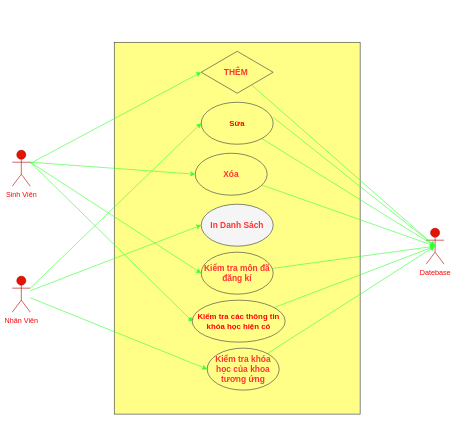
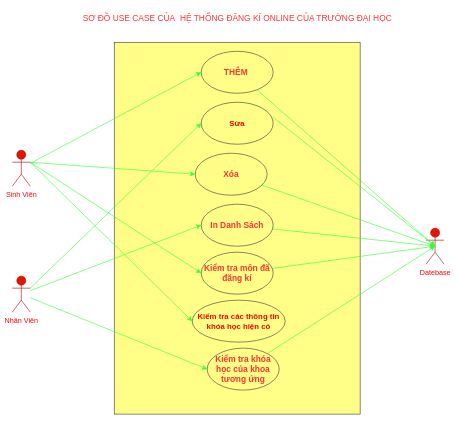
+ <mxCell id="20" value="SƠ ĐỒ USE CASE CỦA&amp;nbsp; HỆ THỐNG ĐĂNG KÍ ONLINE CỦA TRƯỜNG ĐẠI HỌC" style="text;html=1;align=center;verticalAlign=middle;resizable=0;points=[];autosize=1;strokeColor=none;fillColor=none;fontSize=14;fontColor=#FF3333;" parent="1" vertex="1"><mxGeometry x="130" y="20" width="530" height="20" as="geometry" /></mxCell>
- <mxCell id="14" value="&lt;font color=&quot;#ff3333&quot;&gt;&lt;span style=&quot;font-size: 14px&quot;&gt;&lt;b&gt;THÊM&amp;nbsp;&lt;/b&gt;&lt;/span&gt;&lt;/font&gt;" style="rhombus;whiteSpace=wrap;html=1;fontSize=13;fillColor=#ffff88;strokeColor=#36393d;" parent="1" vertex="1"><mxGeometry x="335" y="85" width="120" height="70" as="geometry" /></mxCell>
+ <mxCell id="14" value="&lt;font color=&quot;#ff3333&quot;&gt;&lt;span style=&quot;font-size: 14px&quot;&gt;&lt;b&gt;THÊM&amp;nbsp;&lt;/b&gt;&lt;/span&gt;&lt;/font&gt;" style="ellipse;whiteSpace=wrap;html=1;fontSize=13;fillColor=#ffff88;strokeColor=#36393d;" parent="1" vertex="1"><mxGeometry x="335" y="85" width="120" height="70" as="geometry" /></mxCell>
- <mxCell id="13" style="edgeStyle=none;html=1;fontSize=14;fontColor=#FF3333;strokeColor=#33FF33;entryX=0.5;entryY=0.5;entryDx=0;entryDy=0;entryPerimeter=0;endArrow=open;" parent="1" source="14" target="12" edge="1"><mxGeometry relative="1" as="geometry"><mxPoint x="550" y="180" as="targetPoint" /></mxGeometry></mxCell>
+ <mxCell id="13" style="edgeStyle=none;html=1;fontSize=14;fontColor=#FF3333;strokeColor=#33FF33;entryX=0.5;entryY=0.5;entryDx=0;entryDy=0;entryPerimeter=0;" parent="1" source="14" target="12" edge="1"><mxGeometry relative="1" as="geometry"><mxPoint x="550" y="180" as="targetPoint" /></mxGeometry></mxCell>
- <mxCell id="16" style="edgeStyle=none;html=1;entryX=0.5;entryY=0.5;entryDx=0;entryDy=0;entryPerimeter=0;fontSize=14;fontColor=#FF3333;strokeColor=#33FF33;" parent="1" source="17" target="12" edge="1"><mxGeometry relative="1" as="geometry" /></mxCell>
- <mxCell id="22" value="&lt;font color=&quot;#ff3333&quot;&gt;&lt;span style=&quot;font-size: 14px&quot;&gt;&lt;b&gt;In Danh Sách&lt;/b&gt;&lt;/span&gt;&lt;/font&gt;" style="ellipse;whiteSpace=wrap;html=1;fontSize=13;fillColor=#f5f5f5;strokeColor=#36393d;" parent="1" vertex="1"><mxGeometry x="335" y="340" width="120" height="70" as="geometry" /></mxCell>
+ <mxCell id="22" value="&lt;font color=&quot;#ff3333&quot;&gt;&lt;span style=&quot;font-size: 14px&quot;&gt;&lt;b&gt;In Danh Sách&lt;/b&gt;&lt;/span&gt;&lt;/font&gt;" style="ellipse;whiteSpace=wrap;html=1;fontSize=13;fillColor=#ffff88;strokeColor=#36393d;" parent="1" vertex="1"><mxGeometry x="335" y="340" width="120" height="70" as="geometry" /></mxCell>
+ <mxCell id="21" style="edgeStyle=none;html=1;entryX=0.5;entryY=0.5;entryDx=0;entryDy=0;entryPerimeter=0;fontColor=#FF0000;strokeColor=#33FF33;" parent="1" source="22" target="12" edge="1"><mxGeometry relative="1" as="geometry" /></mxCell>
- <mxCell id="25" style="edgeStyle=none;html=1;entryX=0.5;entryY=0.5;entryDx=0;entryDy=0;entryPerimeter=0;fontColor=#FF0000;strokeColor=#33FF33;" parent="1" source="26" target="12" edge="1"><mxGeometry relative="1" as="geometry" /></mxCell>
- <mxCell id="5" style="edgeStyle=none;html=1;exitX=1;exitY=0.333;exitDx=0;exitDy=0;exitPerimeter=0;entryX=0;entryY=0.5;entryDx=0;entryDy=0;fontColor=#FF0000;strokeColor=#33FF33;endArrow=diamond;" parent="1" source="7" target="26" edge="1"><mxGeometry relative="1" as="geometry" /></mxCell>
+ <mxCell id="5" style="edgeStyle=none;html=1;exitX=1;exitY=0.333;exitDx=0;exitDy=0;exitPerimeter=0;entryX=0;entryY=0.5;entryDx=0;entryDy=0;fontColor=#FF0000;strokeColor=#33FF33;" parent="1" source="7" target="26" edge="1"><mxGeometry relative="1" as="geometry" /></mxCell>
